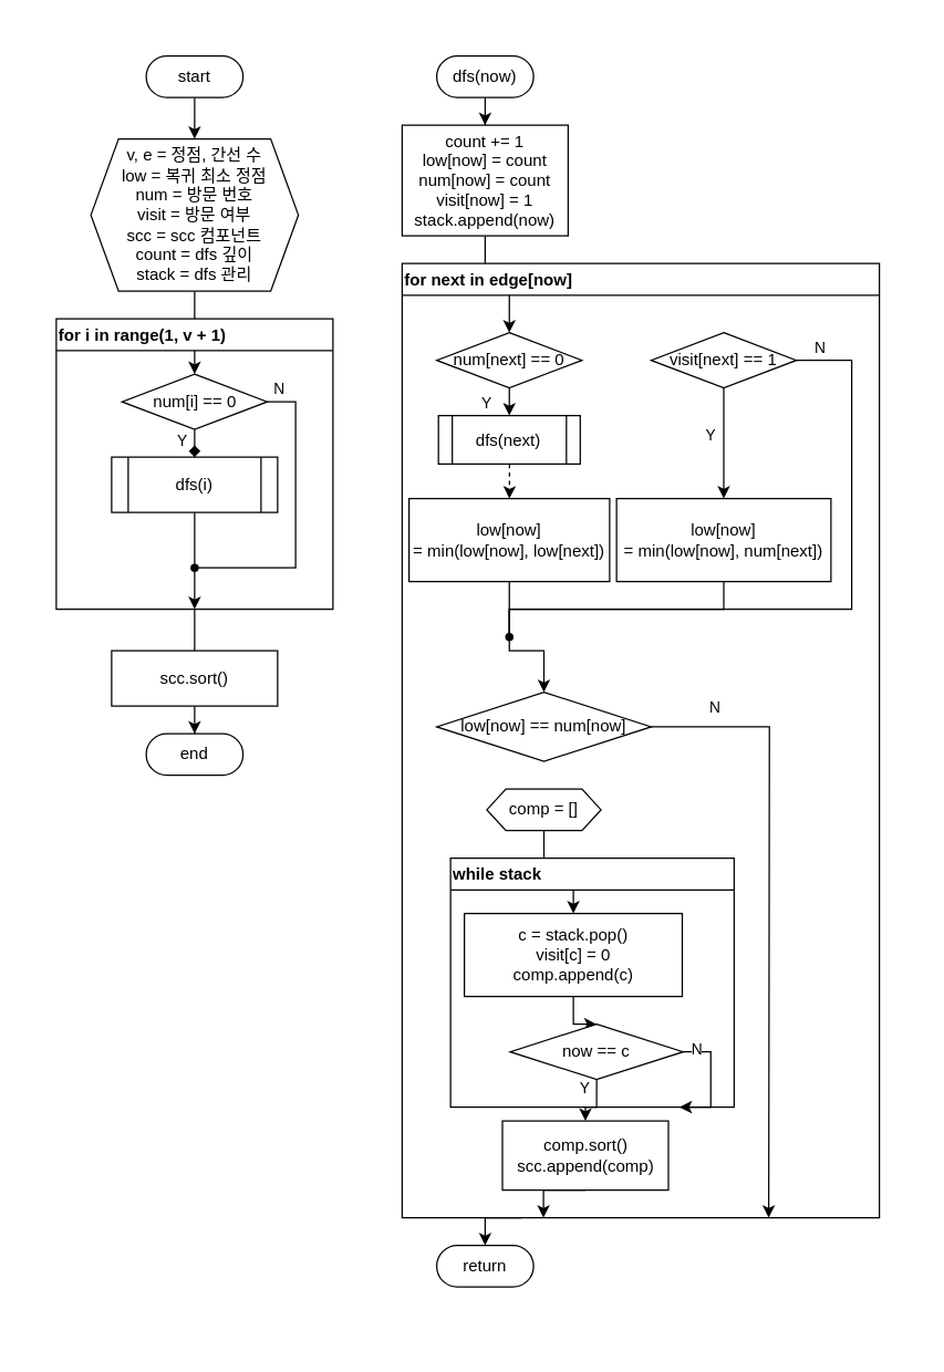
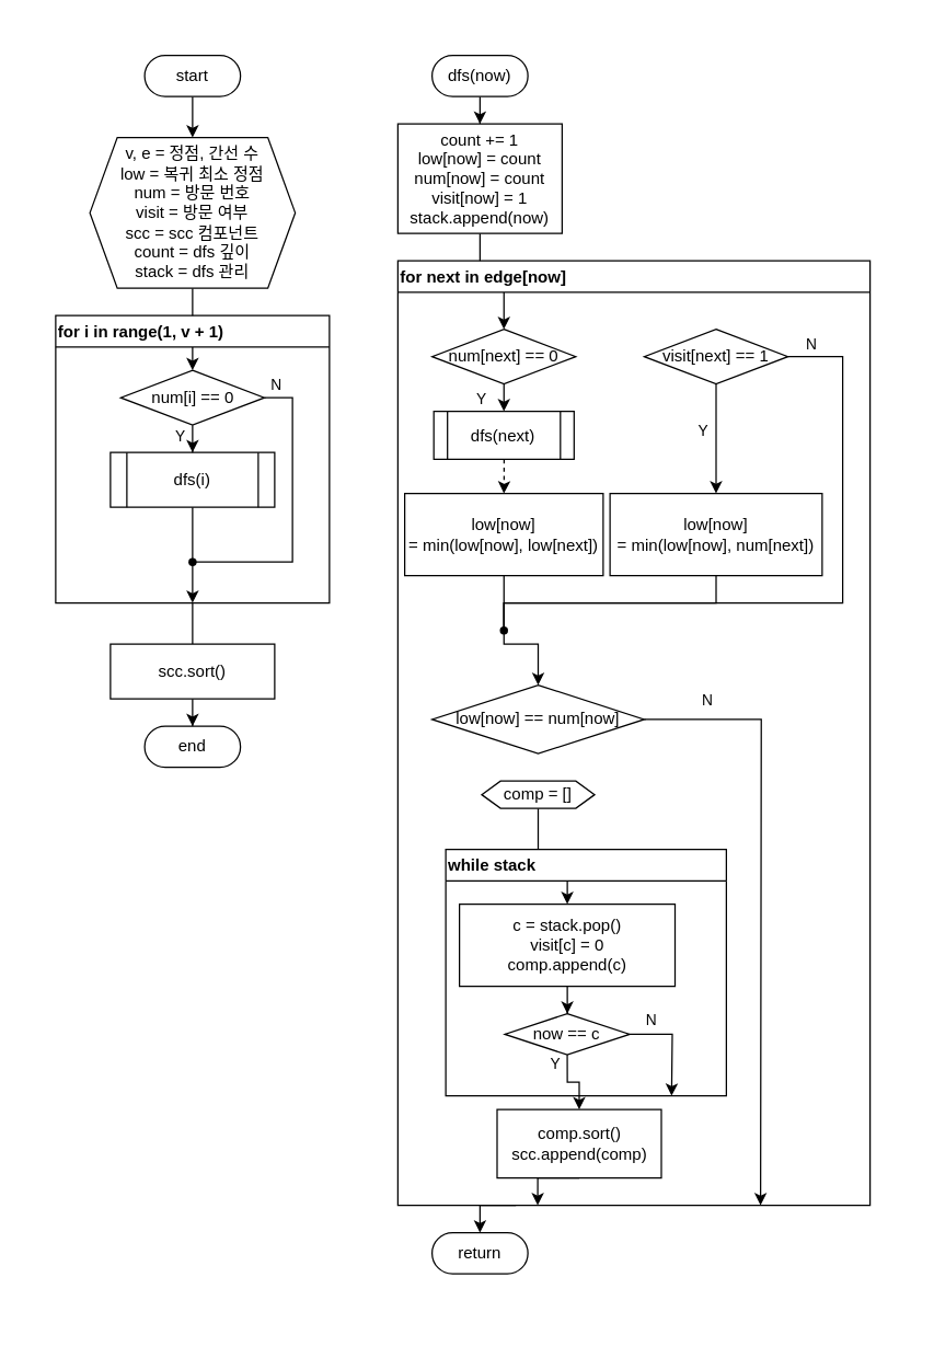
- <mxCell id="48" style="edgeStyle=orthogonalEdgeStyle;rounded=0;orthogonalLoop=1;jettySize=auto;html=1;exitX=0.5;exitY=1;exitDx=0;exitDy=0;endArrow=diamond;" edge="1" parent="45" source="50" target="47"><mxGeometry relative="1" as="geometry" /></mxCell>
+ <mxCell id="48" style="edgeStyle=orthogonalEdgeStyle;rounded=0;orthogonalLoop=1;jettySize=auto;html=1;exitX=0.5;exitY=1;exitDx=0;exitDy=0;" edge="1" parent="45" source="50" target="47"><mxGeometry relative="1" as="geometry" /></mxCell>
- <mxCell id="33" value="comp = []" style="shape=hexagon;perimeter=hexagonPerimeter2;whiteSpace=wrap;html=1;fixedSize=1;size=13.75;" vertex="1" parent="12"><mxGeometry x="61.25" y="380" width="82.5" height="30" as="geometry" /></mxCell>
+ <mxCell id="33" value="comp = []" style="shape=hexagon;perimeter=hexagonPerimeter2;whiteSpace=wrap;html=1;fixedSize=1;size=13.75;" vertex="1" parent="12"><mxGeometry x="61.25" y="380" width="82.5" height="20" as="geometry" /></mxCell>
- <mxCell id="39" value="now == c" style="rhombus;whiteSpace=wrap;html=1;rounded=0;" vertex="1" parent="34"><mxGeometry x="43.13" y="120" width="125" height="40" as="geometry" /></mxCell>
+ <mxCell id="39" value="now == c" style="rhombus;whiteSpace=wrap;html=1;rounded=0;" vertex="1" parent="34"><mxGeometry x="43.13" y="120" width="91.25" height="30" as="geometry" /></mxCell>
